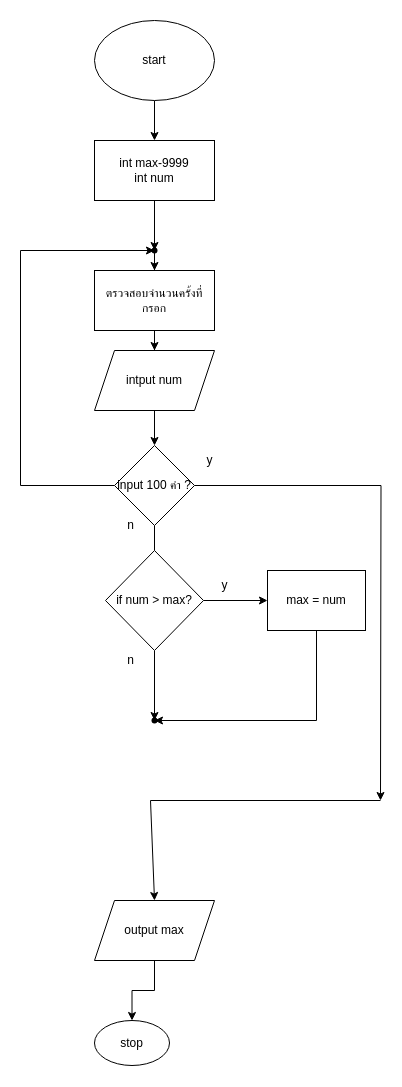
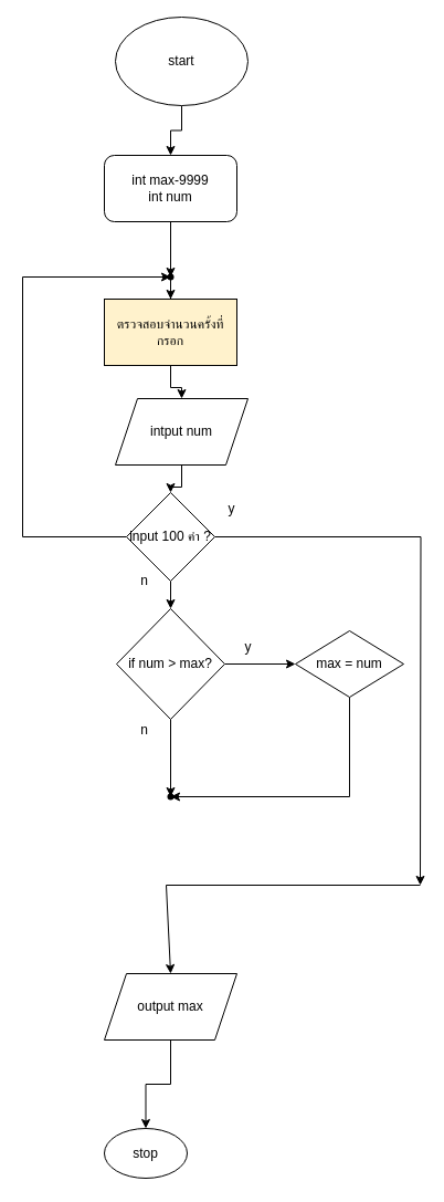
- <mxCell id="3" value="start" style="ellipse;whiteSpace=wrap;html=1;" parent="1" vertex="1"><mxGeometry x="94" y="20" width="120" height="80" as="geometry" /></mxCell>
+ <mxCell id="3" value="start" style="ellipse;whiteSpace=wrap;html=1;" parent="1" vertex="1"><mxGeometry x="104" y="15" width="120" height="80" as="geometry" /></mxCell>
- <mxCell id="5" value="int max-9999&lt;br&gt;int num" style="whiteSpace=wrap;html=1;" parent="1" vertex="1"><mxGeometry x="94" y="140" width="120" height="60" as="geometry" /></mxCell>
+ <mxCell id="5" value="int max-9999&lt;br&gt;int num" style="whiteSpace=wrap;html=1;rounded=1;" parent="1" vertex="1"><mxGeometry x="94" y="140" width="120" height="60" as="geometry" /></mxCell>
- <mxCell id="29" value="ตรวจสอบจำนวนครั้งที่กรอก" style="rounded=0;whiteSpace=wrap;html=1;" vertex="1" parent="1"><mxGeometry x="94" y="270" width="120" height="60" as="geometry" /></mxCell>
+ <mxCell id="29" value="ตรวจสอบจำนวนครั้งที่กรอก" style="rounded=0;whiteSpace=wrap;html=1;fillColor=#fff2cc;" vertex="1" parent="1"><mxGeometry x="94" y="270" width="120" height="60" as="geometry" /></mxCell>
- <mxCell id="9" value="intput num" style="shape=parallelogram;perimeter=parallelogramPerimeter;whiteSpace=wrap;html=1;fixedSize=1;sketch=0;" parent="1" vertex="1"><mxGeometry x="94" y="350" width="120" height="60" as="geometry" /></mxCell>
+ <mxCell id="9" value="intput num" style="shape=parallelogram;perimeter=parallelogramPerimeter;whiteSpace=wrap;html=1;fixedSize=1;sketch=0;" parent="1" vertex="1"><mxGeometry x="104" y="360" width="120" height="60" as="geometry" /></mxCell>
- <mxCell id="16" value="" style="edgeStyle=orthogonalEdgeStyle;rounded=0;orthogonalLoop=1;jettySize=auto;html=1;endArrow=none;" parent="1" source="19" target="12" edge="1"><mxGeometry relative="1" as="geometry" /></mxCell>
+ <mxCell id="16" value="" style="edgeStyle=orthogonalEdgeStyle;rounded=0;orthogonalLoop=1;jettySize=auto;html=1;" parent="1" source="19" target="12" edge="1"><mxGeometry relative="1" as="geometry" /></mxCell>
- <mxCell id="14" value="max = num" style="whiteSpace=wrap;html=1;sketch=0;" parent="1" vertex="1"><mxGeometry x="267" y="570" width="98" height="60" as="geometry" /></mxCell>
+ <mxCell id="14" value="max = num" style="rhombus;whiteSpace=wrap;html=1;sketch=0;" parent="1" vertex="1"><mxGeometry x="267" y="570" width="98" height="60" as="geometry" /></mxCell>
- <mxCell id="26" value="output max" style="shape=parallelogram;perimeter=parallelogramPerimeter;whiteSpace=wrap;html=1;fixedSize=1;" parent="1" vertex="1"><mxGeometry x="94" y="900" width="120" height="60" as="geometry" /></mxCell>
+ <mxCell id="26" value="output max" style="shape=parallelogram;perimeter=parallelogramPerimeter;whiteSpace=wrap;html=1;fixedSize=1;" parent="1" vertex="1"><mxGeometry x="94" y="880" width="120" height="60" as="geometry" /></mxCell>
